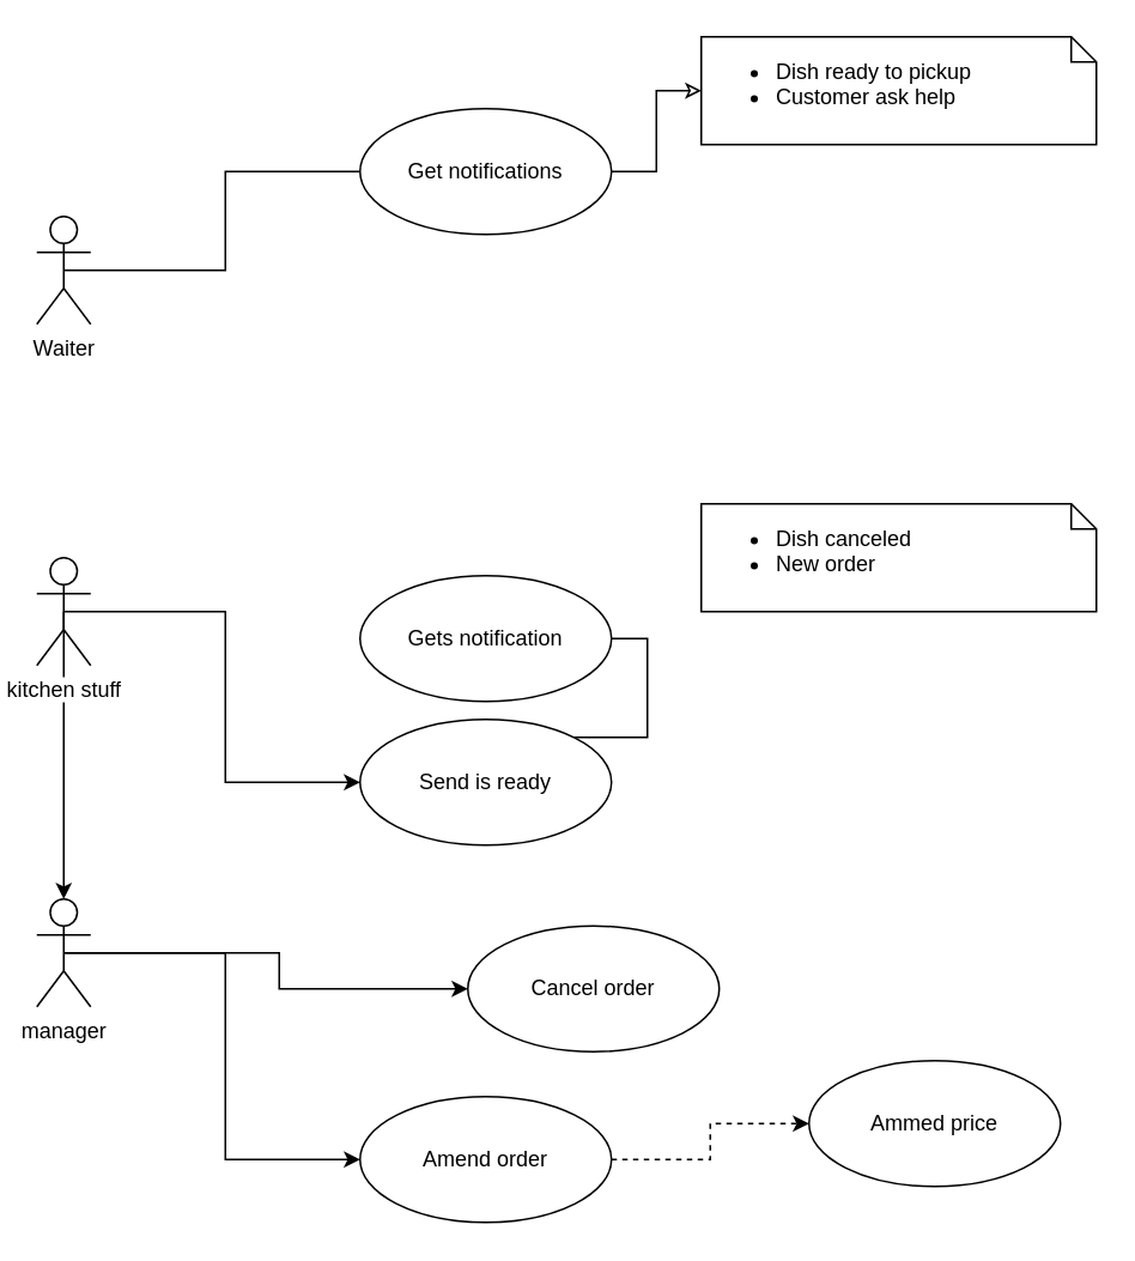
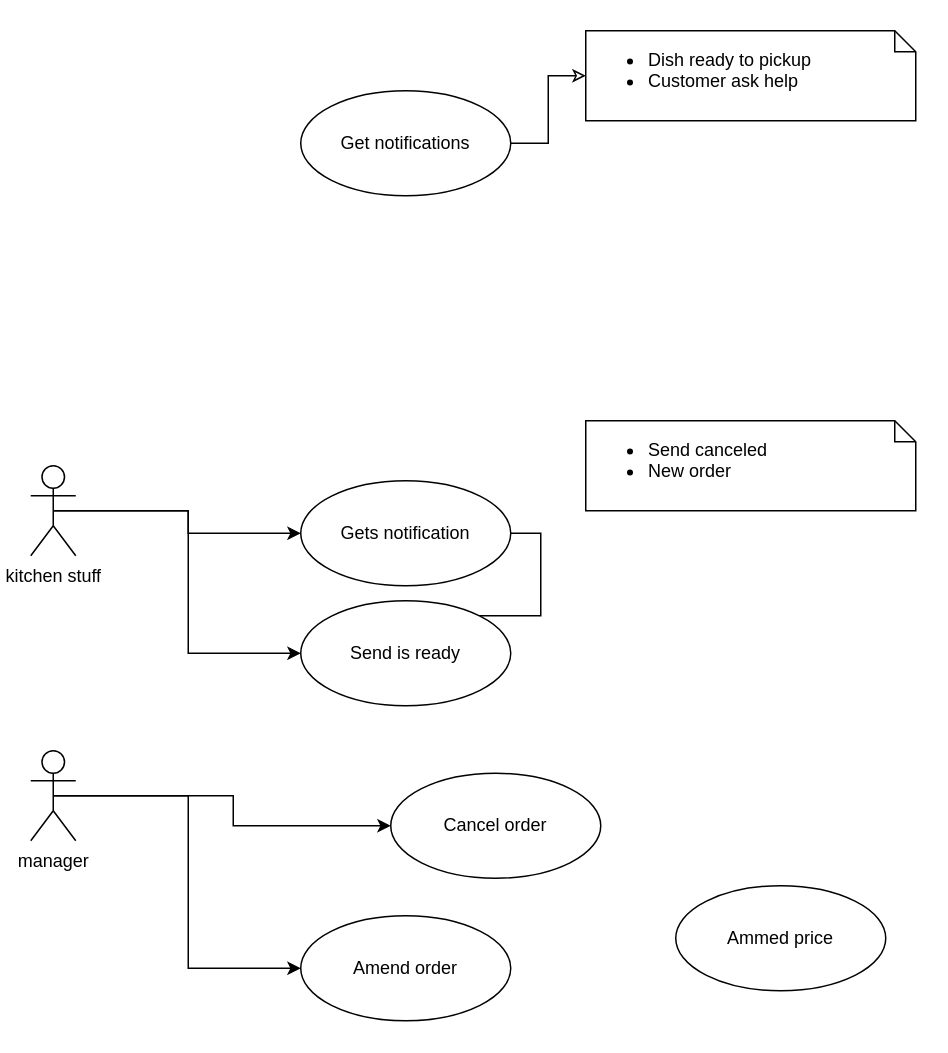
- <mxCell id="2" style="edgeStyle=orthogonalEdgeStyle;rounded=0;orthogonalLoop=1;jettySize=auto;html=1;exitX=0.5;exitY=0.5;exitDx=0;exitDy=0;exitPerimeter=0;entryX=0;entryY=0.5;entryDx=0;entryDy=0;endArrow=none;endFill=0;" edge="1" parent="1" source="3" target="11"><mxGeometry relative="1" as="geometry" /></mxCell>
- <mxCell id="3" value="Waiter" style="shape=umlActor;verticalLabelPosition=bottom;labelBackgroundColor=#ffffff;verticalAlign=top;html=1;" vertex="1" parent="1"><mxGeometry x="20" y="120" width="30" height="60" as="geometry" /></mxCell>
- <mxCell id="15" value="&lt;ul&gt;&lt;li&gt;Dish canceled&lt;/li&gt;&lt;li&gt;New order&lt;br&gt;&lt;/li&gt;&lt;/ul&gt;" style="shape=note;whiteSpace=wrap;html=1;size=14;verticalAlign=top;align=left;spacingTop=-6;" vertex="1" parent="1"><mxGeometry x="390" y="280" width="220" height="60" as="geometry" /></mxCell>
+ <mxCell id="15" value="&lt;ul&gt;&lt;li&gt;Send canceled&lt;/li&gt;&lt;li&gt;New order&lt;br&gt;&lt;/li&gt;&lt;/ul&gt;" style="shape=note;whiteSpace=wrap;html=1;size=14;verticalAlign=top;align=left;spacingTop=-6;" vertex="1" parent="1"><mxGeometry x="390" y="280" width="220" height="60" as="geometry" /></mxCell>
- <mxCell id="4" style="edgeStyle=orthogonalEdgeStyle;rounded=0;orthogonalLoop=1;jettySize=auto;html=1;exitX=0.5;exitY=0.5;exitDx=0;exitDy=0;exitPerimeter=0;endArrow=classic;endFill=1;" edge="1" parent="1" source="6" target="9"><mxGeometry relative="1" as="geometry" /></mxCell>
+ <mxCell id="4" style="edgeStyle=orthogonalEdgeStyle;rounded=0;orthogonalLoop=1;jettySize=auto;html=1;exitX=0.5;exitY=0.5;exitDx=0;exitDy=0;exitPerimeter=0;endArrow=classic;endFill=1;" edge="1" parent="1" source="6" target="14"><mxGeometry relative="1" as="geometry" /></mxCell>
- <mxCell id="18" style="edgeStyle=orthogonalEdgeStyle;rounded=0;orthogonalLoop=1;jettySize=auto;html=1;exitX=1;exitY=0.5;exitDx=0;exitDy=0;entryX=0;entryY=0.5;entryDx=0;entryDy=0;endArrow=classic;endFill=1;startArrow=none;startFill=0;dashed=1;" edge="1" parent="1" source="19" target="20"><mxGeometry relative="1" as="geometry" /></mxCell>
